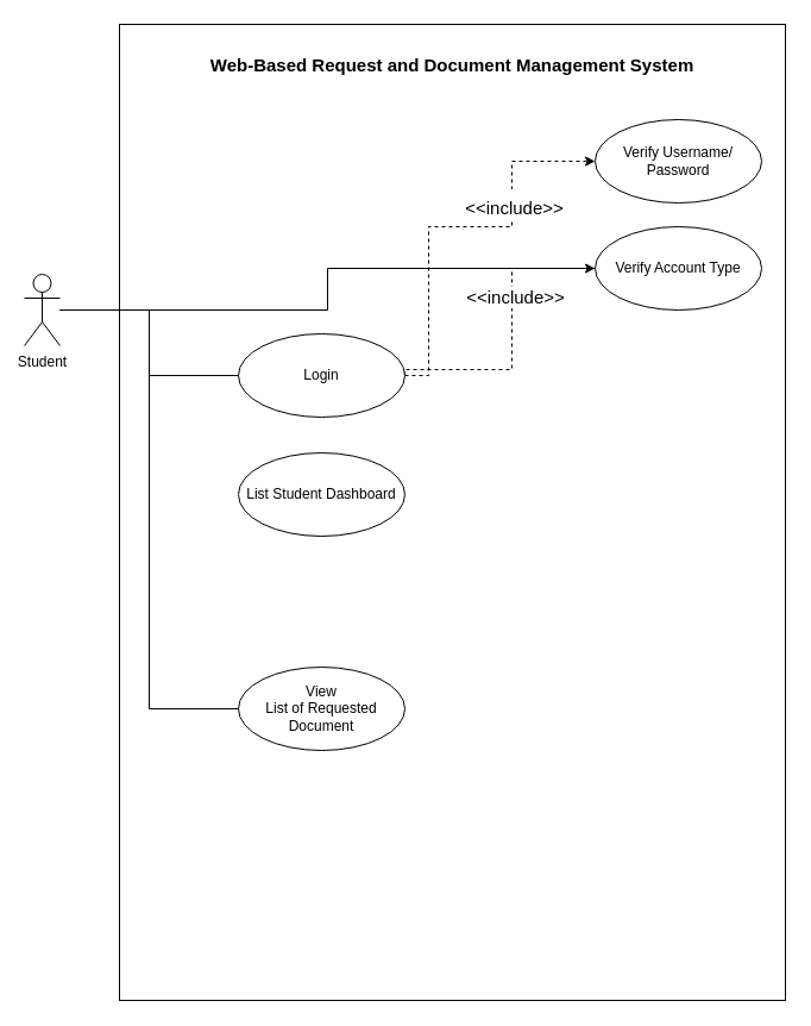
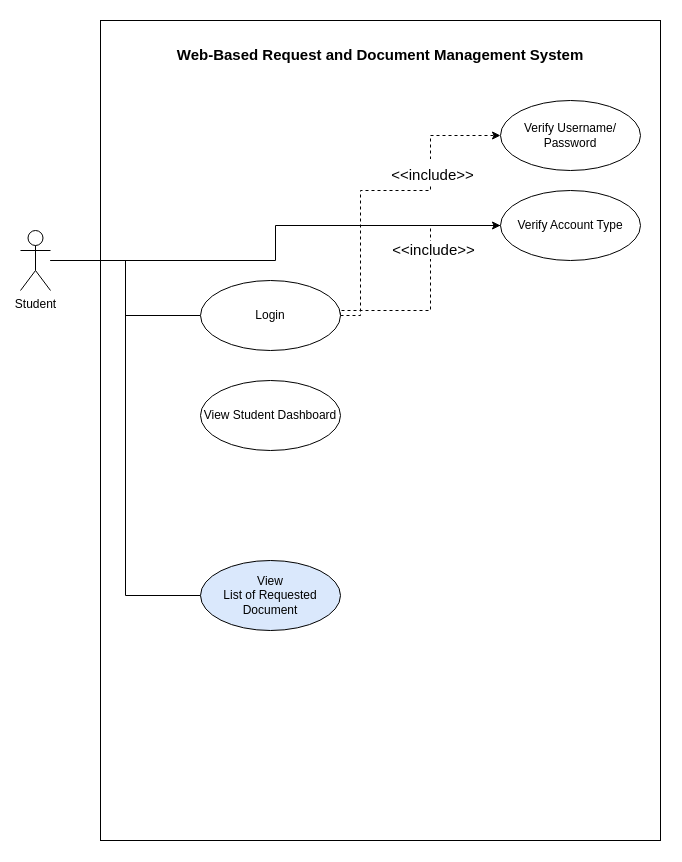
- <mxCell id="13" value="List Student Dashboard" style="ellipse;whiteSpace=wrap;html=1;labelBackgroundColor=none;fontColor=default;" parent="1" vertex="1"><mxGeometry x="200" y="380" width="140" height="70" as="geometry" /></mxCell>
+ <mxCell id="13" value="View Student Dashboard" style="ellipse;whiteSpace=wrap;html=1;labelBackgroundColor=none;fontColor=default;" parent="1" vertex="1"><mxGeometry x="200" y="380" width="140" height="70" as="geometry" /></mxCell>
- <mxCell id="15" value="View&lt;br&gt;List of Requested Document" style="ellipse;whiteSpace=wrap;html=1;labelBackgroundColor=none;fontColor=default;" parent="1" vertex="1"><mxGeometry x="200" y="560" width="140" height="70" as="geometry" /></mxCell>
+ <mxCell id="15" value="View&lt;br&gt;List of Requested Document" style="ellipse;whiteSpace=wrap;html=1;labelBackgroundColor=none;fontColor=default;fillColor=#dae8fc;" parent="1" vertex="1"><mxGeometry x="200" y="560" width="140" height="70" as="geometry" /></mxCell>
